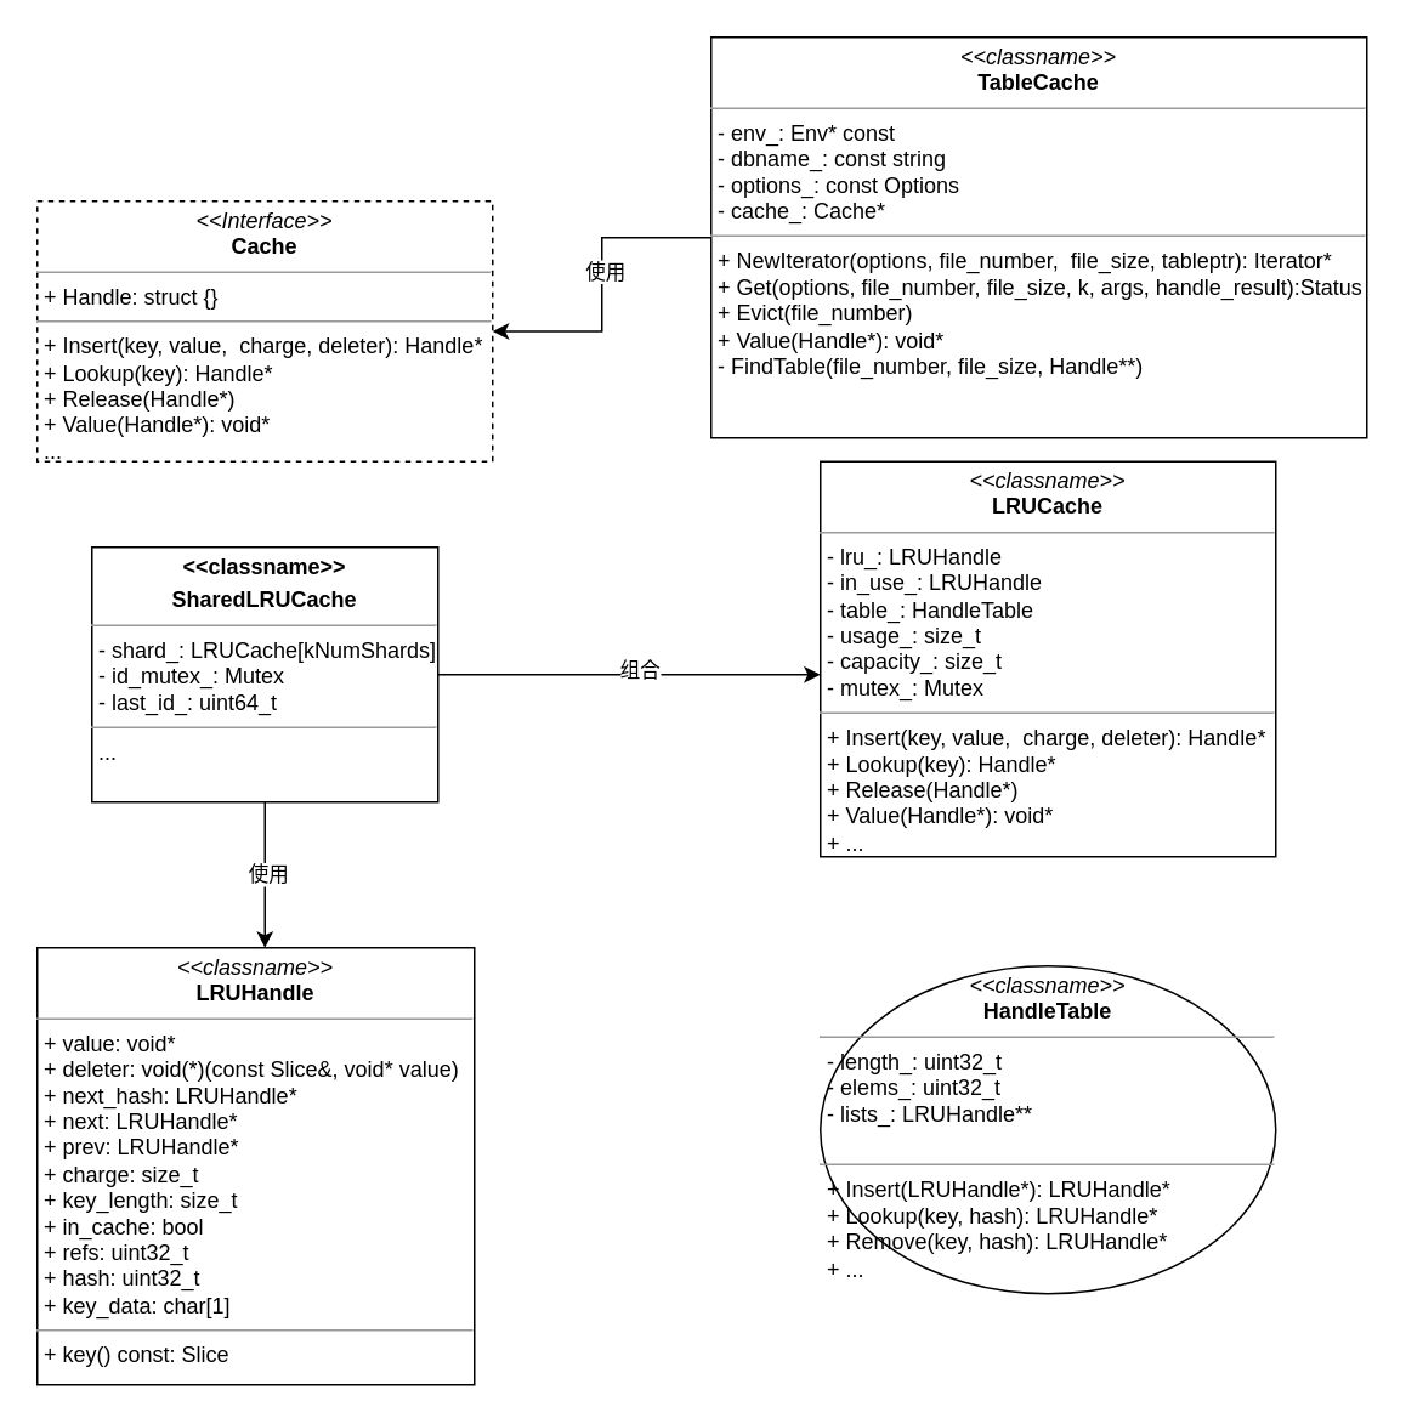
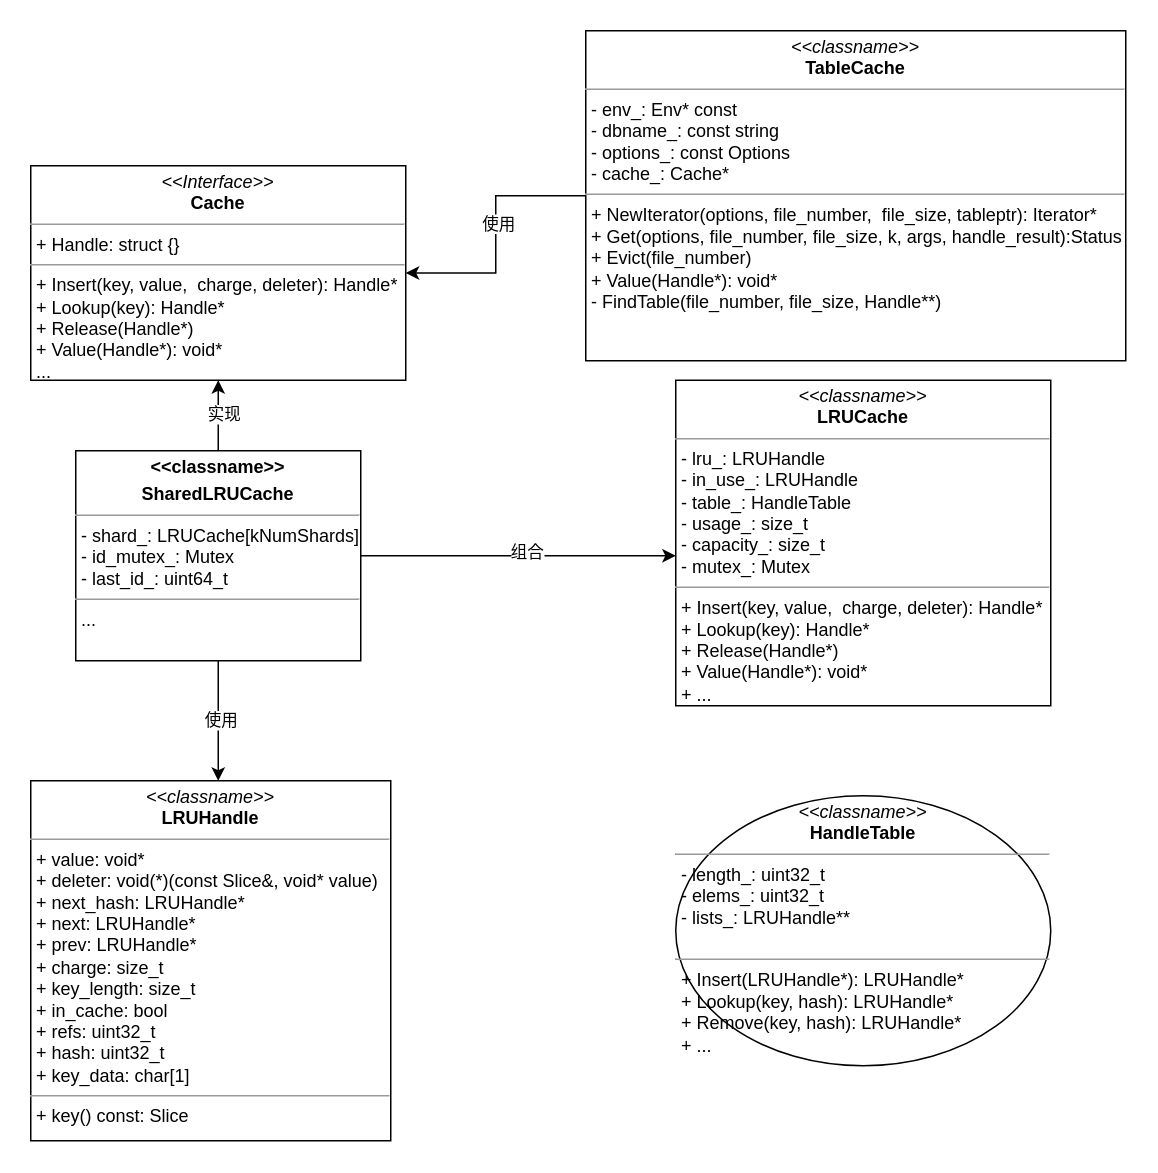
- <mxCell id="9" value="&lt;p style=&quot;margin:0px;margin-top:4px;text-align:center;&quot;&gt;&lt;i&gt;&amp;lt;&amp;lt;Interface&amp;gt;&amp;gt;&lt;/i&gt;&lt;br&gt;&lt;b&gt;Cache&lt;/b&gt;&lt;/p&gt;&lt;hr size=&quot;1&quot;&gt;&lt;p style=&quot;margin:0px;margin-left:4px;&quot;&gt;+ Handle: struct {}&lt;br&gt;&lt;/p&gt;&lt;hr size=&quot;1&quot;&gt;&lt;p style=&quot;margin:0px;margin-left:4px;&quot;&gt;+ Insert(key, value,&amp;nbsp;&amp;nbsp;&lt;span style=&quot;background-color: initial;&quot;&gt;charge, deleter&lt;/span&gt;&lt;span style=&quot;background-color: initial;&quot;&gt;): Handle*&lt;/span&gt;&lt;/p&gt;&lt;p style=&quot;margin:0px;margin-left:4px;&quot;&gt;+ Lookup(key): Handle*&lt;/p&gt;&lt;p style=&quot;margin:0px;margin-left:4px;&quot;&gt;+ Release(Handle*)&lt;/p&gt;&lt;p style=&quot;margin:0px;margin-left:4px;&quot;&gt;+ Value(Handle*): void*&lt;/p&gt;&lt;p style=&quot;margin:0px;margin-left:4px;&quot;&gt;...&lt;/p&gt;" style="verticalAlign=top;align=left;overflow=fill;fontSize=12;fontFamily=Helvetica;html=1;rounded=0;shadow=0;comic=0;labelBackgroundColor=none;strokeWidth=1;dashed=1;" parent="1" vertex="1"><mxGeometry x="20" y="110" width="250" height="143" as="geometry" /></mxCell>
+ <mxCell id="9" value="&lt;p style=&quot;margin:0px;margin-top:4px;text-align:center;&quot;&gt;&lt;i&gt;&amp;lt;&amp;lt;Interface&amp;gt;&amp;gt;&lt;/i&gt;&lt;br&gt;&lt;b&gt;Cache&lt;/b&gt;&lt;/p&gt;&lt;hr size=&quot;1&quot;&gt;&lt;p style=&quot;margin:0px;margin-left:4px;&quot;&gt;+ Handle: struct {}&lt;br&gt;&lt;/p&gt;&lt;hr size=&quot;1&quot;&gt;&lt;p style=&quot;margin:0px;margin-left:4px;&quot;&gt;+ Insert(key, value,&amp;nbsp;&amp;nbsp;&lt;span style=&quot;background-color: initial;&quot;&gt;charge, deleter&lt;/span&gt;&lt;span style=&quot;background-color: initial;&quot;&gt;): Handle*&lt;/span&gt;&lt;/p&gt;&lt;p style=&quot;margin:0px;margin-left:4px;&quot;&gt;+ Lookup(key): Handle*&lt;/p&gt;&lt;p style=&quot;margin:0px;margin-left:4px;&quot;&gt;+ Release(Handle*)&lt;/p&gt;&lt;p style=&quot;margin:0px;margin-left:4px;&quot;&gt;+ Value(Handle*): void*&lt;/p&gt;&lt;p style=&quot;margin:0px;margin-left:4px;&quot;&gt;...&lt;/p&gt;" style="verticalAlign=top;align=left;overflow=fill;fontSize=12;fontFamily=Helvetica;html=1;rounded=0;shadow=0;comic=0;labelBackgroundColor=none;strokeWidth=1" parent="1" vertex="1"><mxGeometry x="20" y="110" width="250" height="143" as="geometry" /></mxCell>
+ <mxCell id="2" value="" style="edgeStyle=orthogonalEdgeStyle;rounded=0;orthogonalLoop=1;jettySize=auto;html=1;" edge="1" parent="1" source="8" target="9"><mxGeometry relative="1" as="geometry" /></mxCell>
+ <mxCell id="3" value="实现" style="edgeLabel;html=1;align=center;verticalAlign=middle;resizable=0;points=[];" vertex="1" connectable="0" parent="2"><mxGeometry x="0.064" y="-3" relative="1" as="geometry"><mxPoint as="offset" /></mxGeometry></mxCell>
